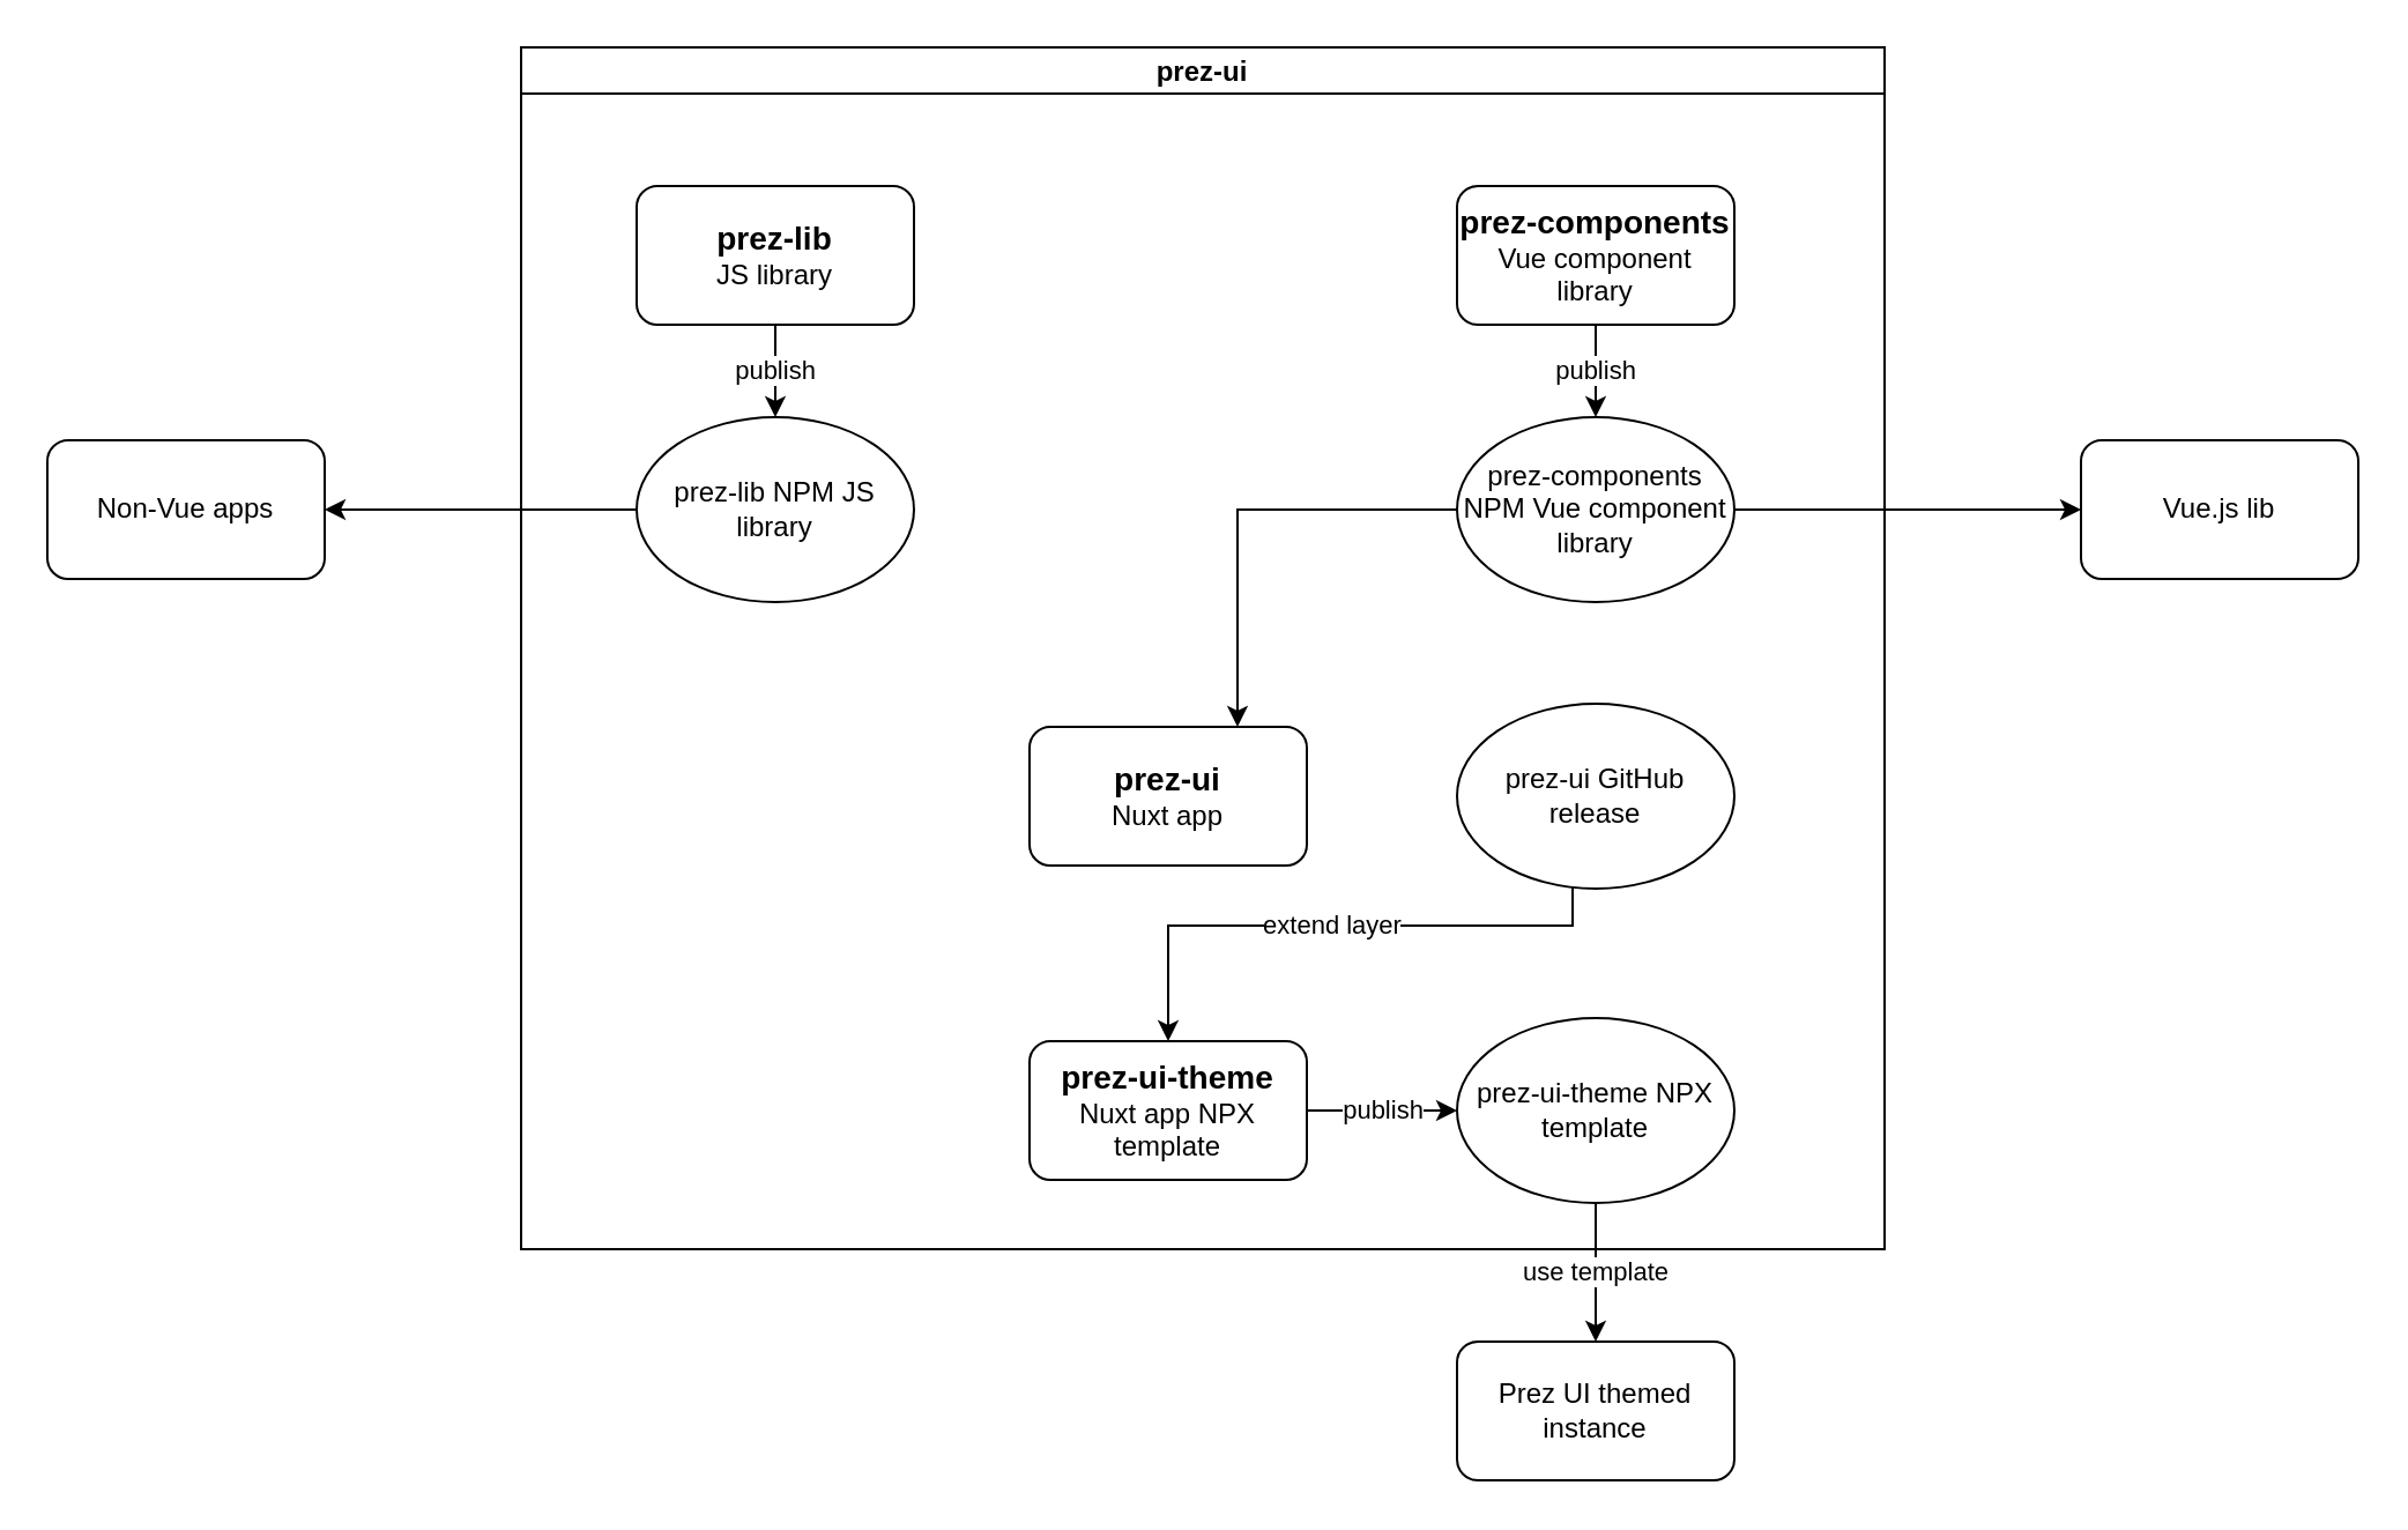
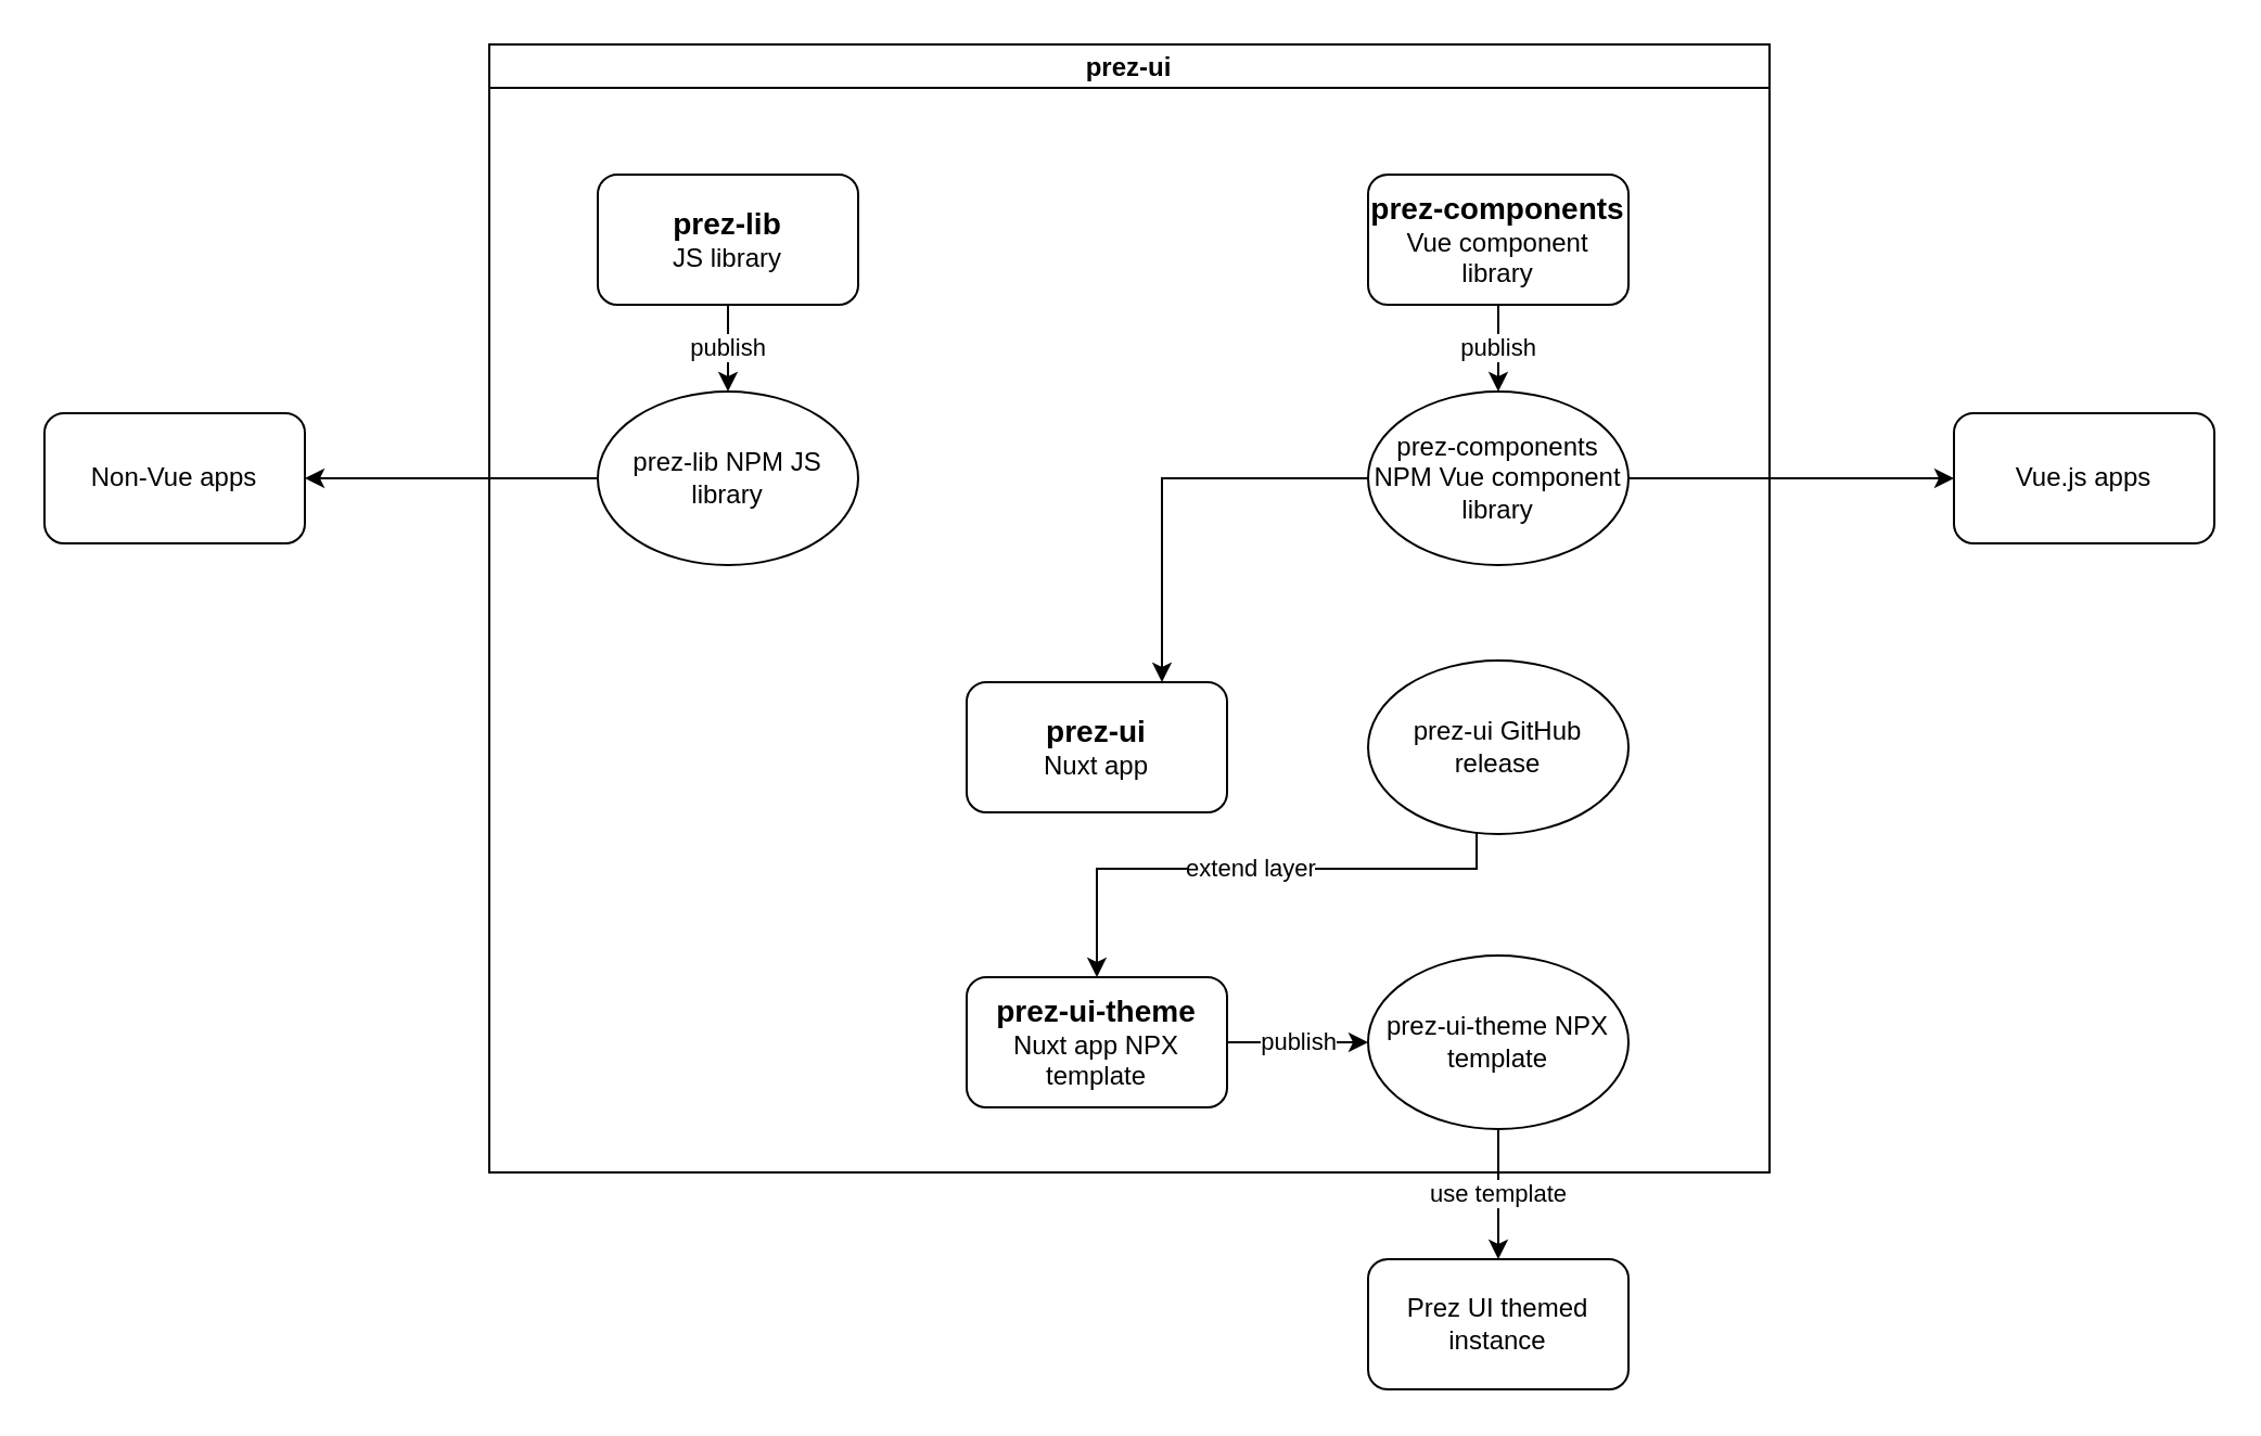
- <mxCell id="17" value="Vue.js lib" style="rounded=1;whiteSpace=wrap;html=1;" parent="1" vertex="1"><mxGeometry x="900" y="190" width="120" height="60" as="geometry" /></mxCell>
+ <mxCell id="17" value="Vue.js apps" style="rounded=1;whiteSpace=wrap;html=1;" parent="1" vertex="1"><mxGeometry x="900" y="190" width="120" height="60" as="geometry" /></mxCell>
